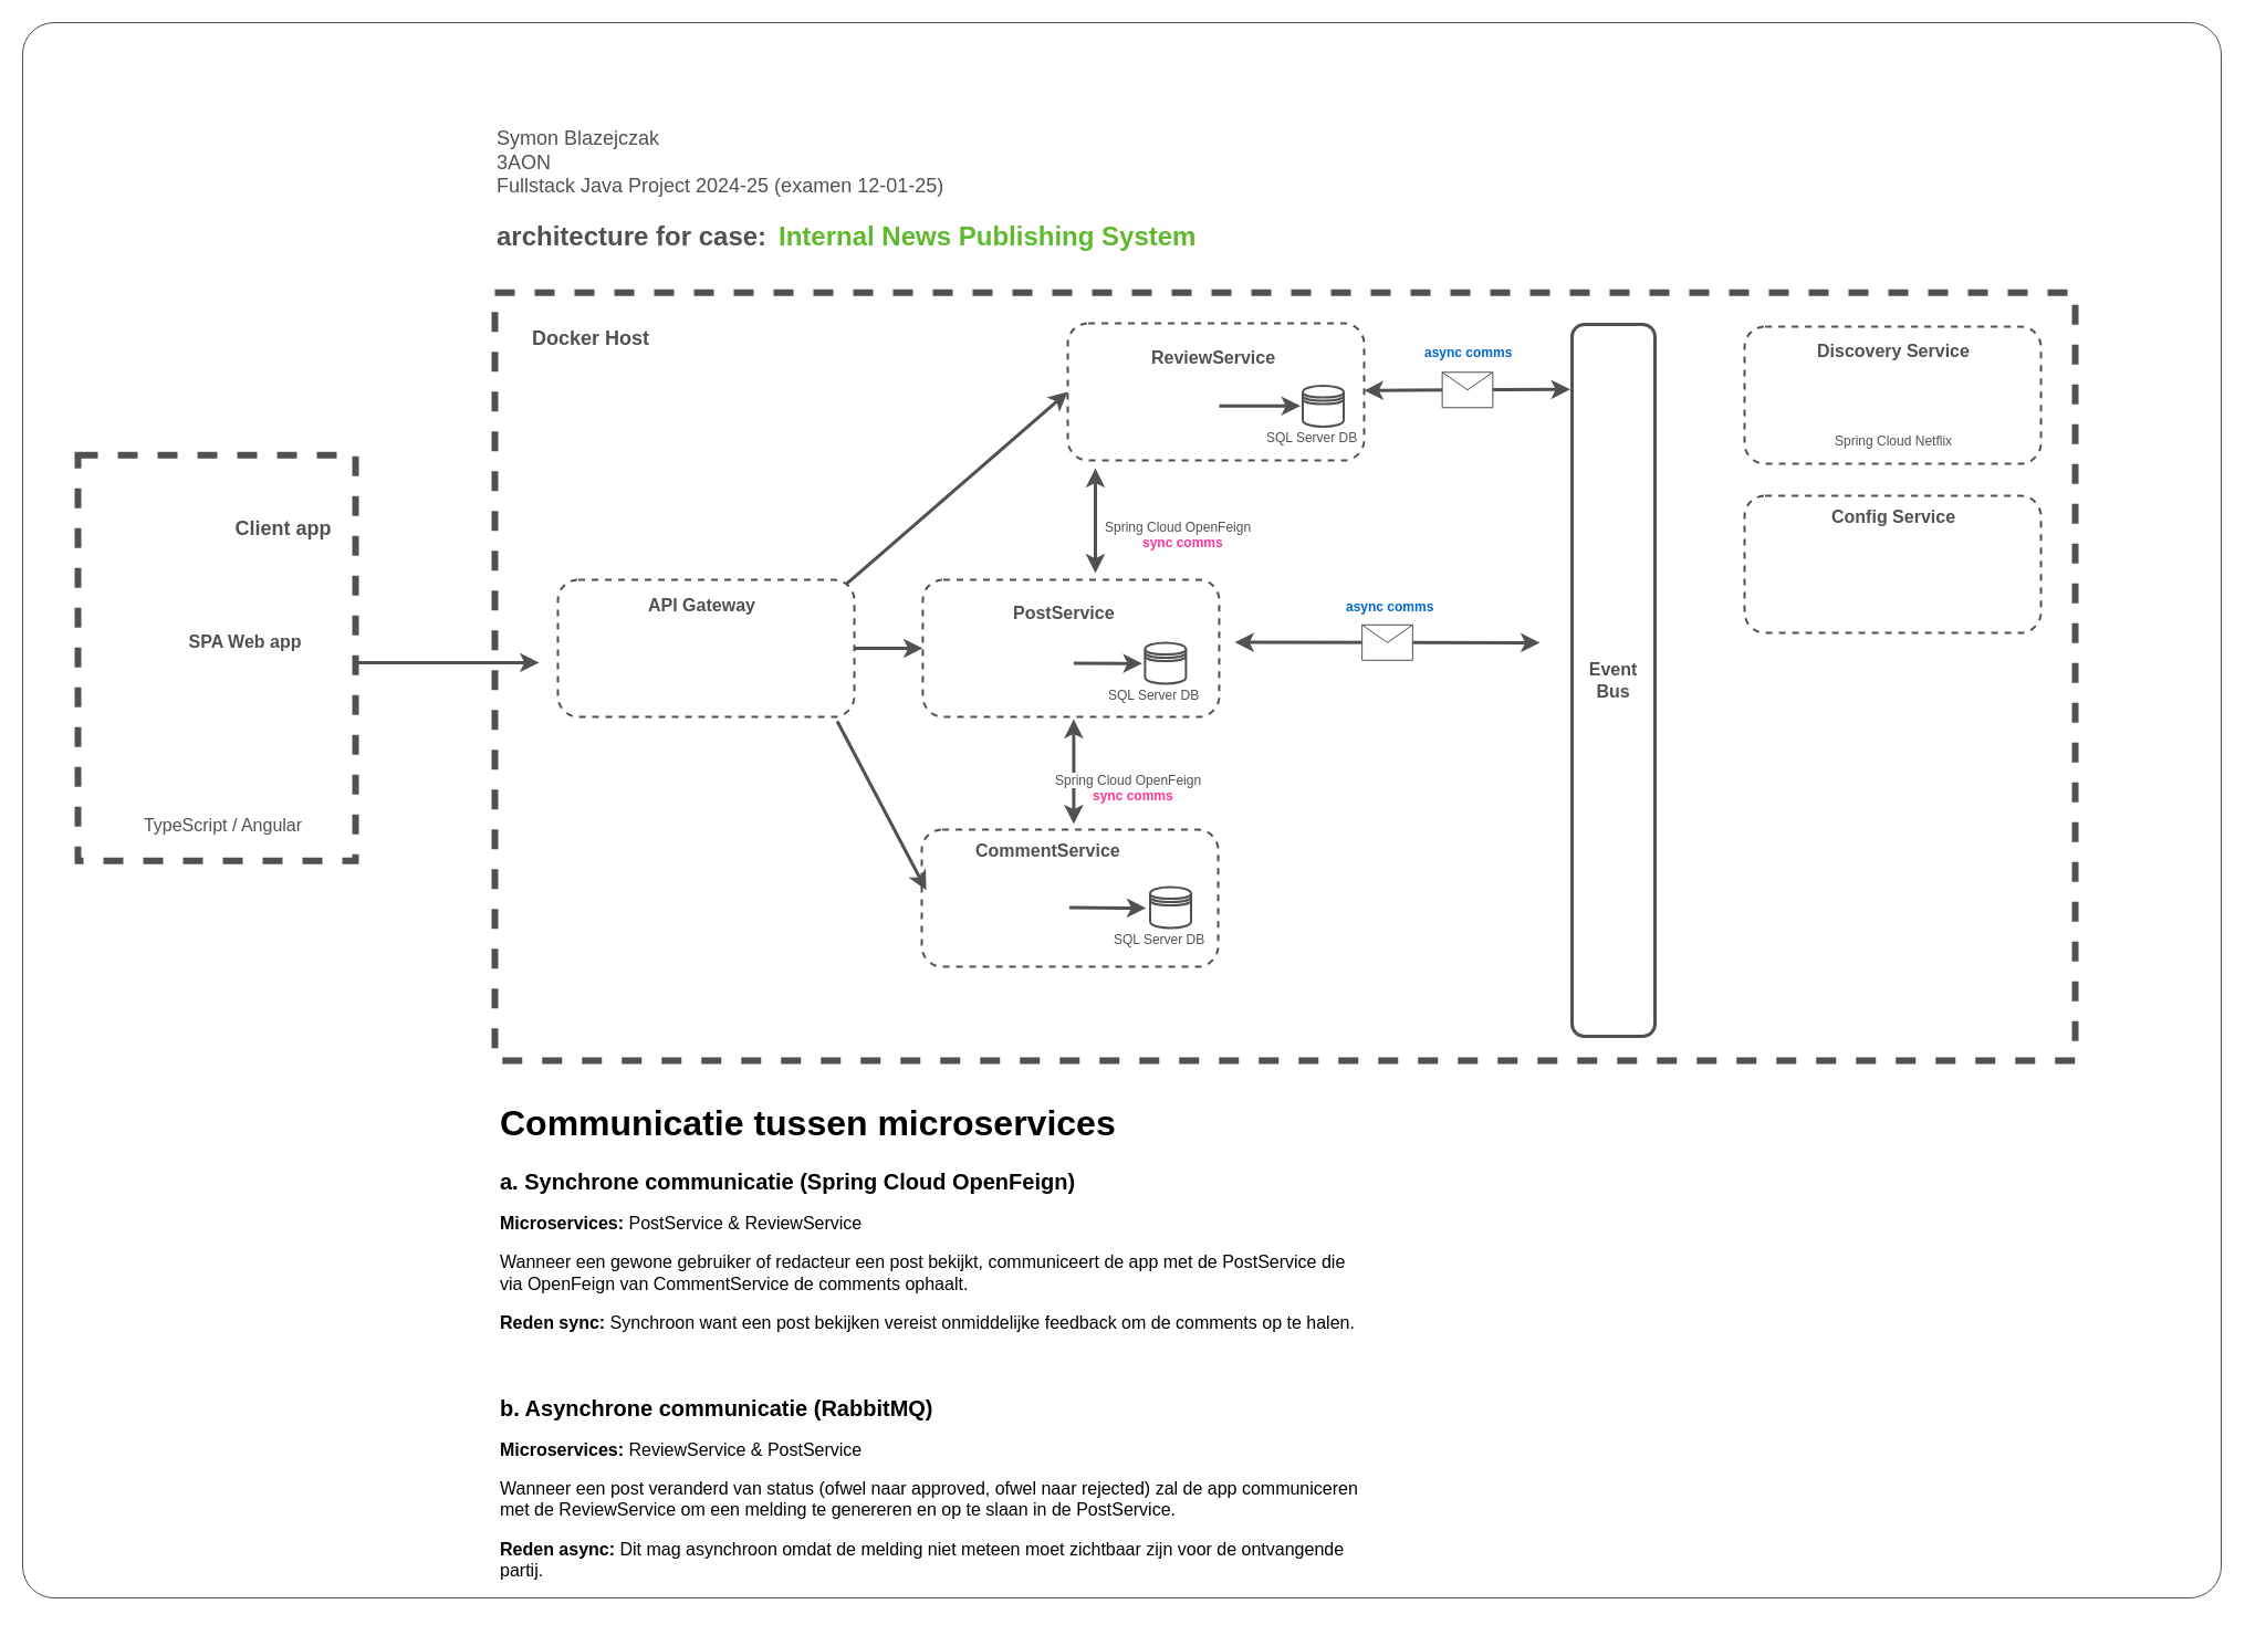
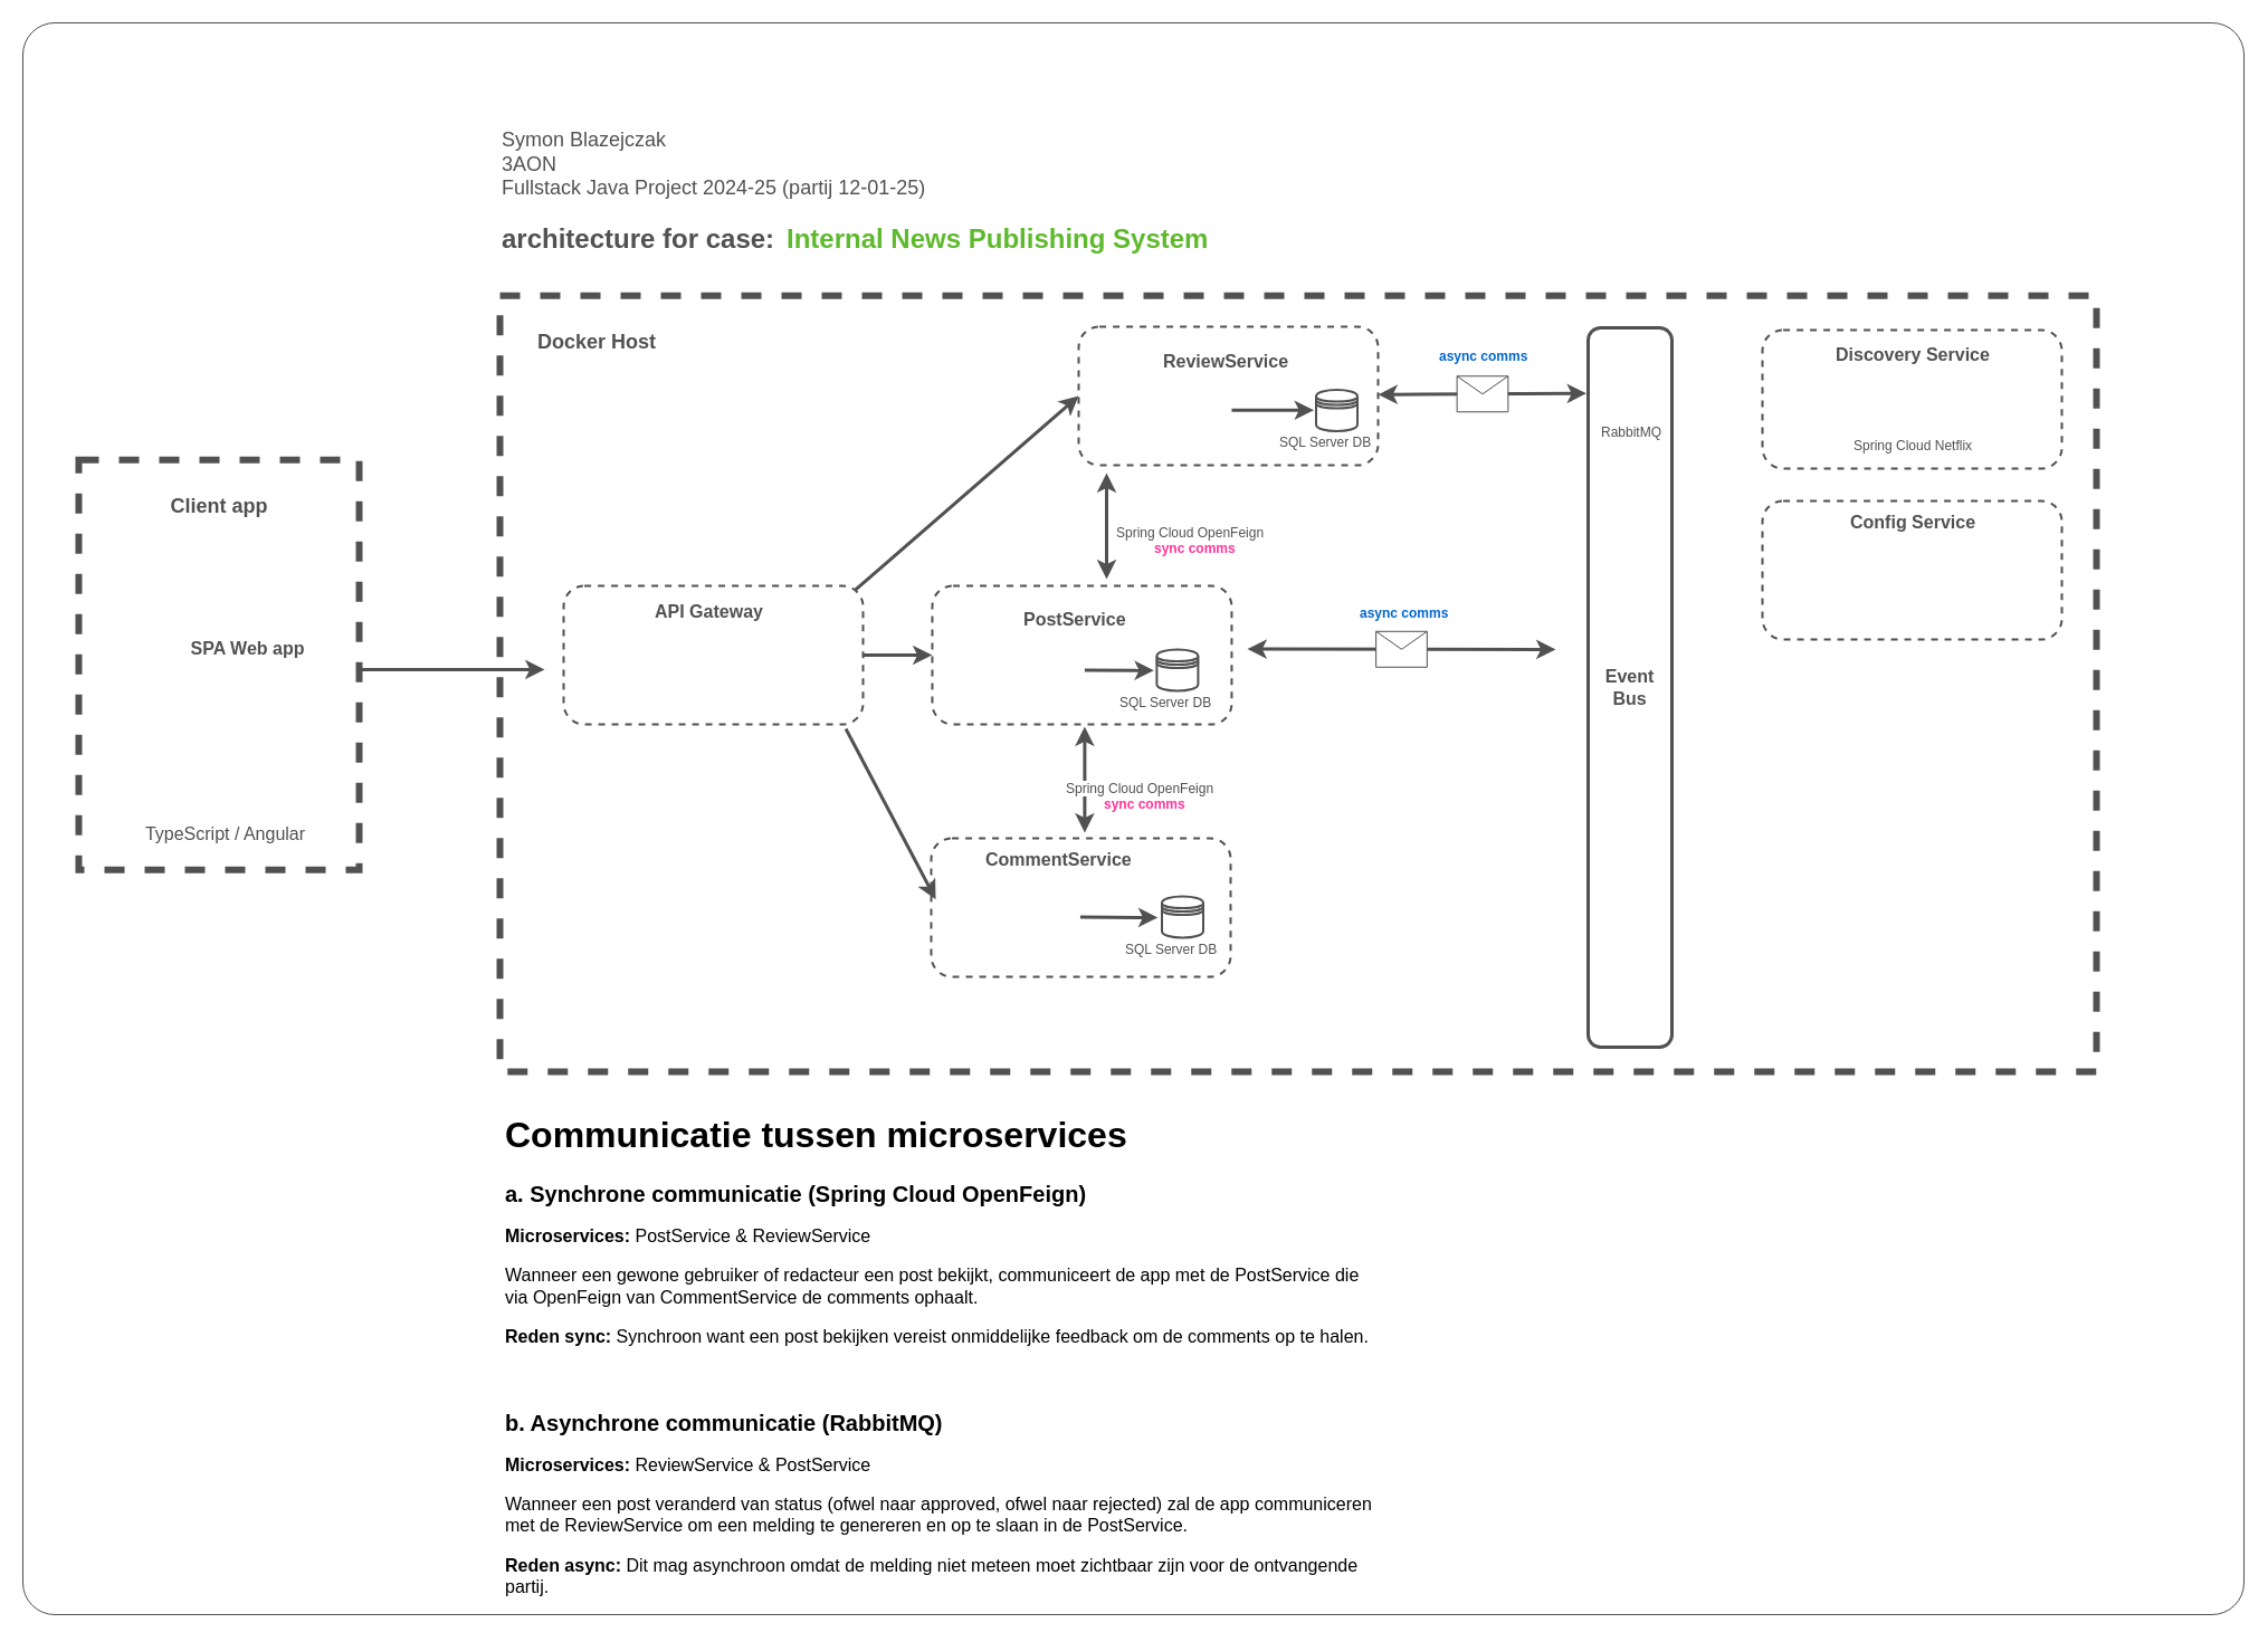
- <mxCell id="13" value="Symon Blazejczak&#10;3AON&#10;Fullstack Java Project 2024-25 (examen 12-01-25)" style="text;whiteSpace=wrap;fontSize=18;fontStyle=0;fontColor=#515151;" parent="1" vertex="1"><mxGeometry x="447" y="108" width="421" height="72" as="geometry" /></mxCell>
+ <mxCell id="13" value="Symon Blazejczak&#10;3AON&#10;Fullstack Java Project 2024-25 (partij 12-01-25)" style="text;whiteSpace=wrap;fontSize=18;fontStyle=0;fontColor=#515151;" parent="1" vertex="1"><mxGeometry x="447" y="108" width="421" height="72" as="geometry" /></mxCell>
+ <mxCell id="51" value="&lt;span style=&quot;border-color: var(--border-color); font-family: Helvetica; font-size: 12px; font-style: normal; font-variant-ligatures: normal; font-variant-caps: normal; letter-spacing: normal; orphans: 2; text-align: left; text-indent: 0px; text-transform: none; widows: 2; word-spacing: 0px; -webkit-text-stroke-width: 0px; background-color: rgb(255, 255, 255); text-decoration-thickness: initial; text-decoration-style: initial; text-decoration-color: initial;&quot;&gt;&lt;font style=&quot;border-color: var(--border-color); font-size: 12px;&quot;&gt;RabbitMQ&lt;/font&gt;&lt;/span&gt;" style="text;whiteSpace=wrap;html=1;fontSize=12;fontStyle=0;fontColor=#515151;" parent="48" vertex="1"><mxGeometry x="9.57" y="79.856" width="58" height="32.2" as="geometry" /></mxCell>
- <mxCell id="5" value="Client app" style="text;html=1;strokeColor=none;fillColor=none;align=center;verticalAlign=middle;whiteSpace=wrap;rounded=0;fontSize=18;fontColor=#515151;fontStyle=1" parent="1" vertex="1"><mxGeometry x="193.5" y="463.25" width="124" height="30" as="geometry" /></mxCell>
+ <mxCell id="5" value="Client app" style="text;html=1;strokeColor=none;fillColor=none;align=center;verticalAlign=middle;whiteSpace=wrap;rounded=0;fontSize=18;fontColor=#515151;fontStyle=1" parent="1" vertex="1"><mxGeometry x="133.5" y="438.25" width="124" height="30" as="geometry" /></mxCell>
